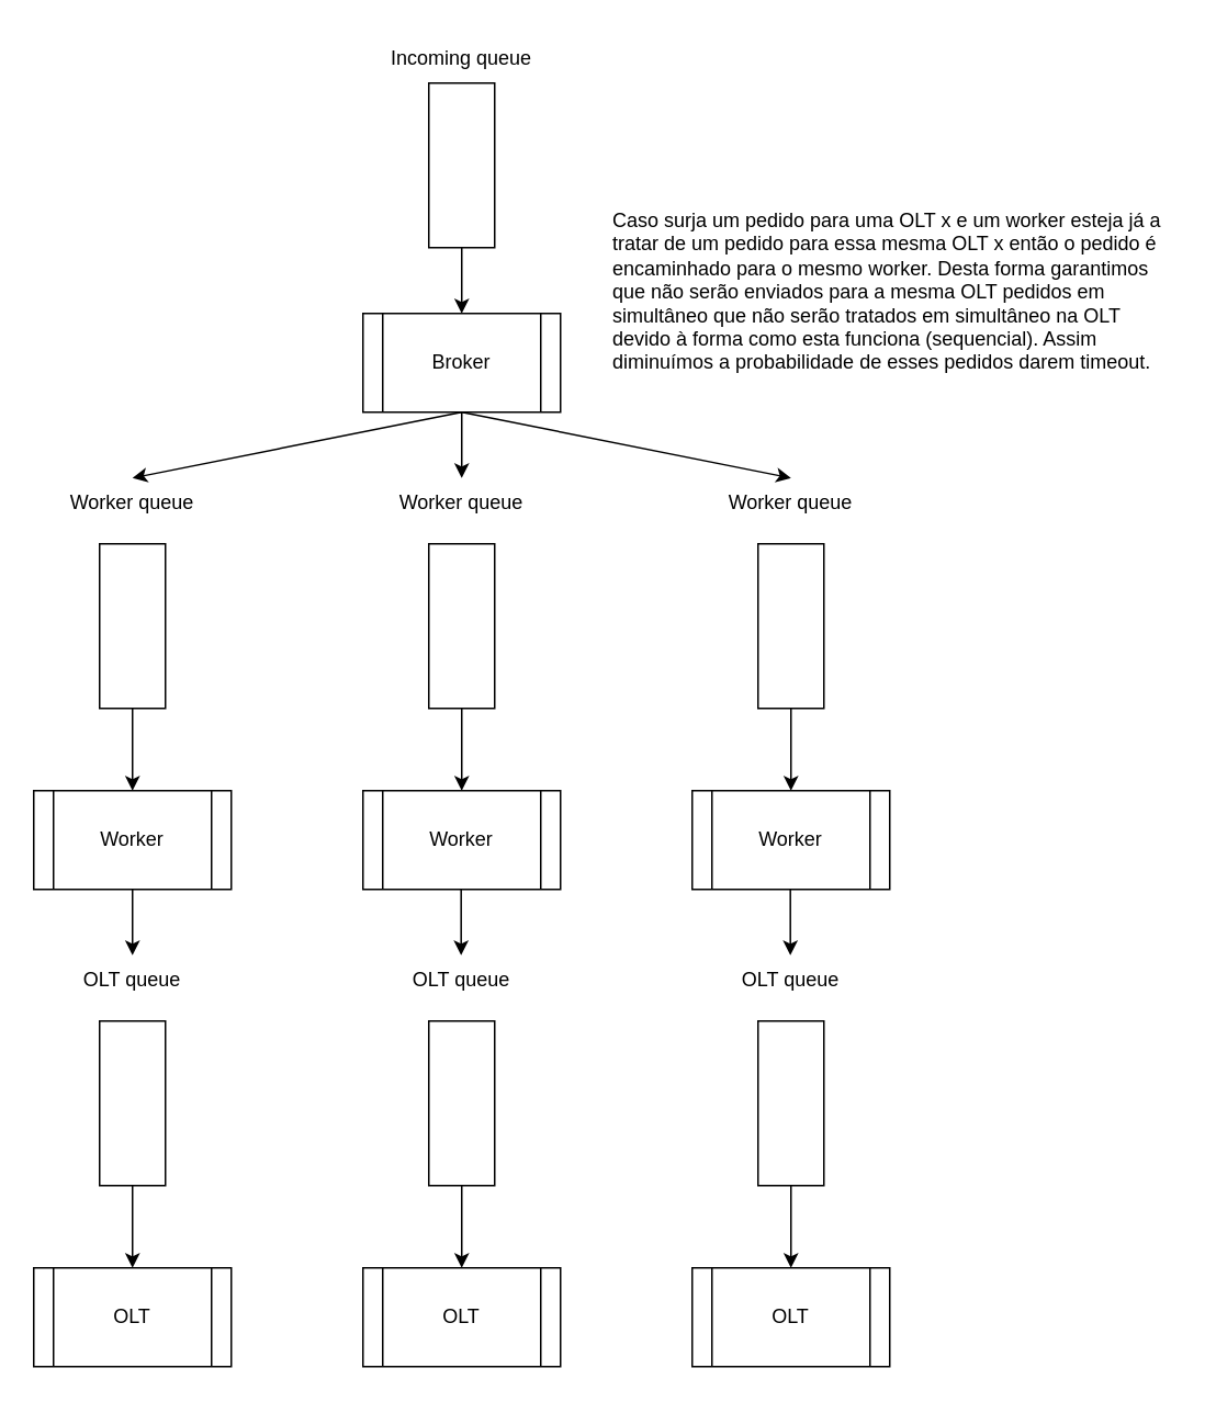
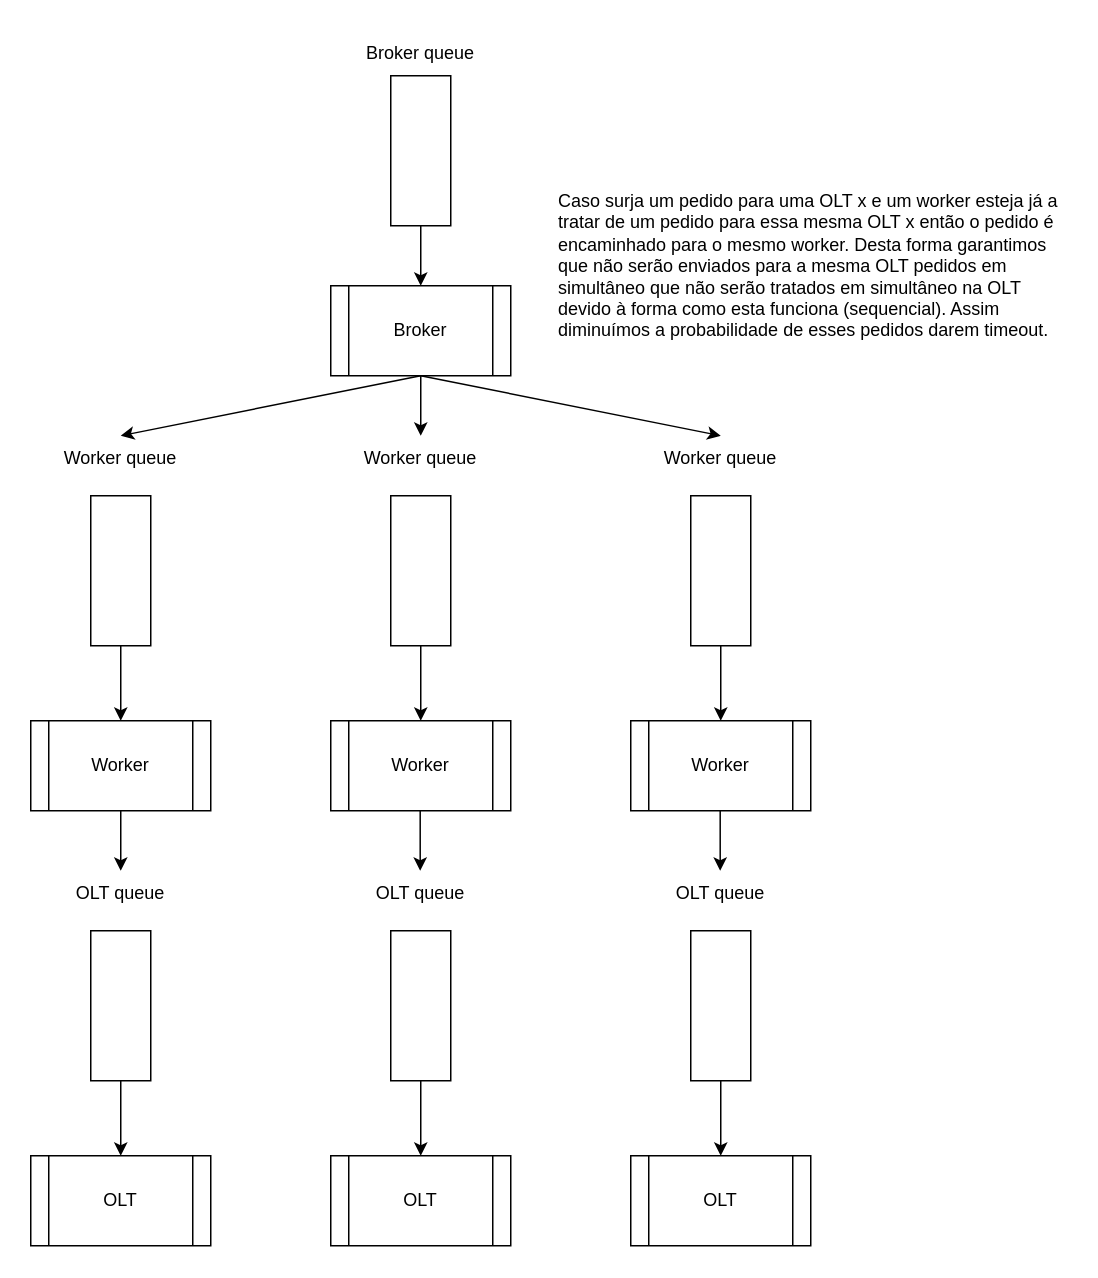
- <mxCell id="3" value="Incoming queue" style="text;html=1;strokeColor=none;fillColor=none;align=center;verticalAlign=middle;whiteSpace=wrap;rounded=0;" vertex="1" parent="1"><mxGeometry x="230" y="20" width="100" height="30" as="geometry" /></mxCell>
+ <mxCell id="3" value="Broker queue" style="text;html=1;strokeColor=none;fillColor=none;align=center;verticalAlign=middle;whiteSpace=wrap;rounded=0;" vertex="1" parent="1"><mxGeometry x="230" y="20" width="100" height="30" as="geometry" /></mxCell>
